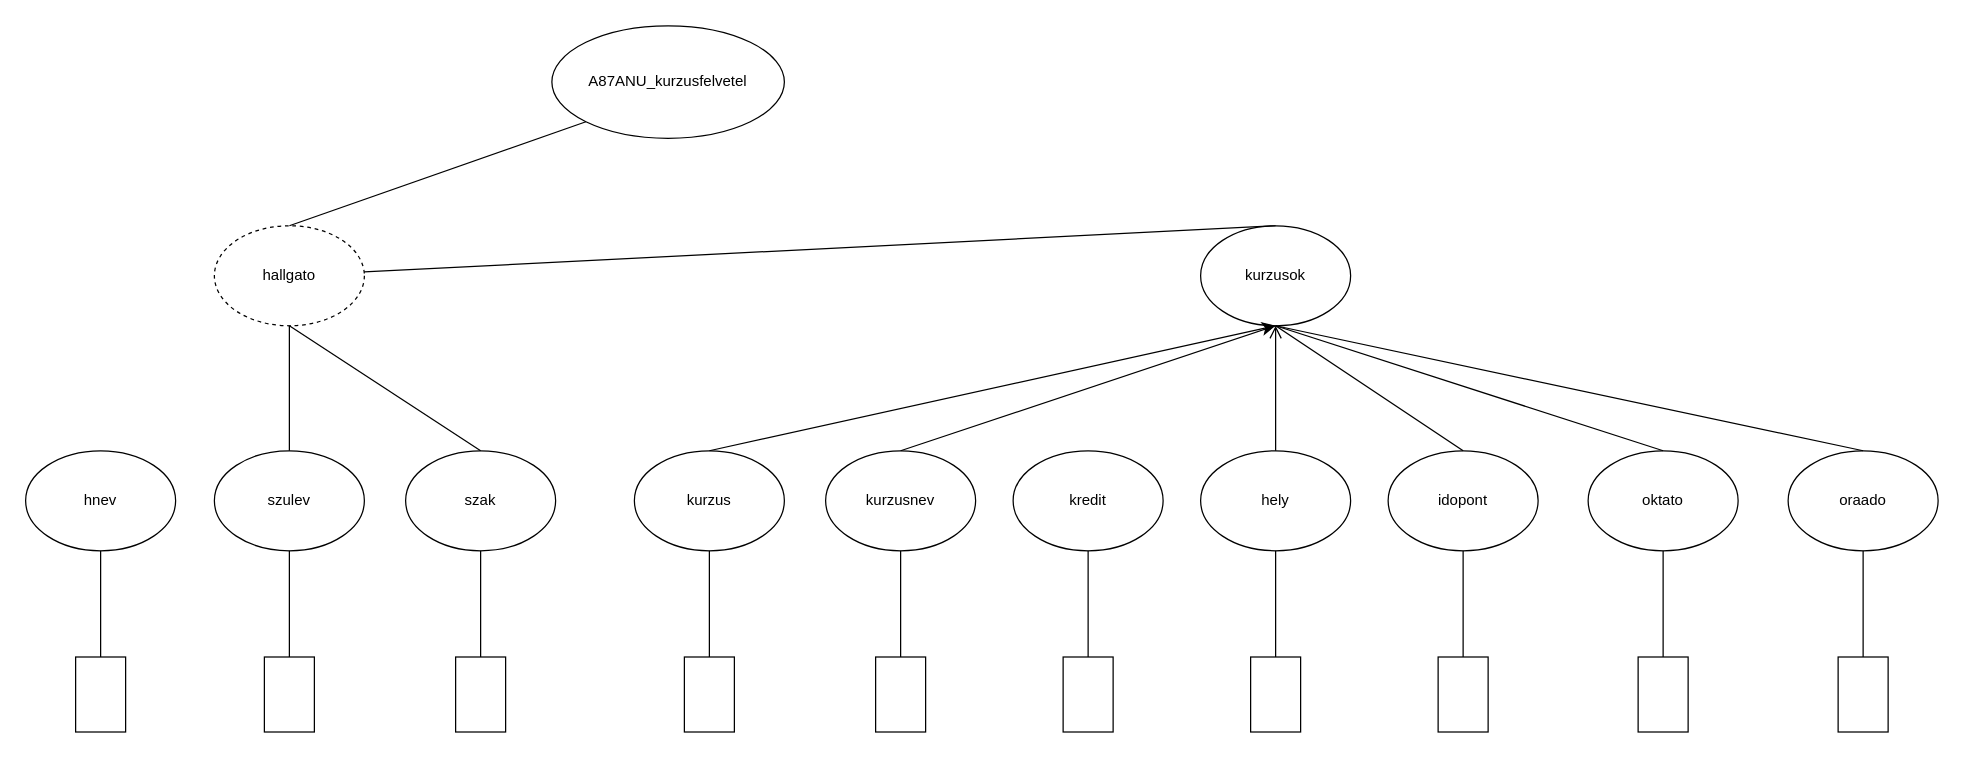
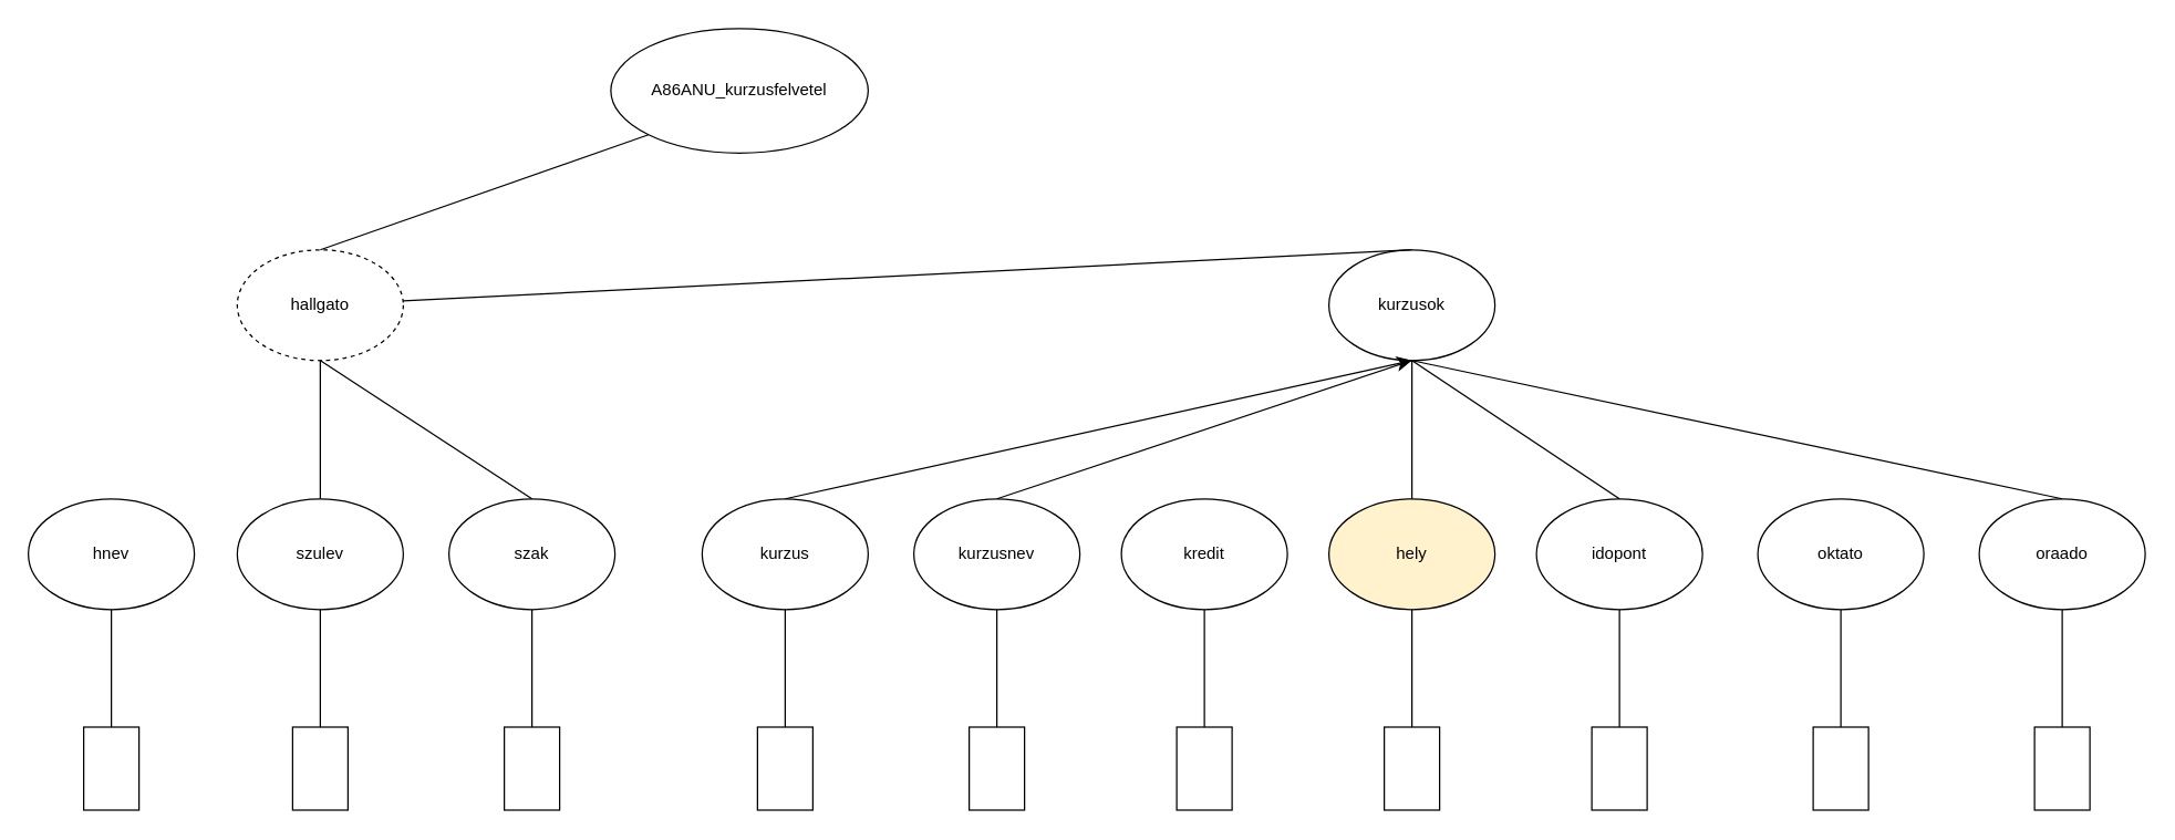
- <mxCell id="2" value="A87ANU_kurzusfelvetel" style="ellipse;whiteSpace=wrap;html=1;" vertex="1" parent="1"><mxGeometry x="441" y="20" width="186" height="90" as="geometry" /></mxCell>
+ <mxCell id="2" value="A86ANU_kurzusfelvetel" style="ellipse;whiteSpace=wrap;html=1;" vertex="1" parent="1"><mxGeometry x="441" y="20" width="186" height="90" as="geometry" /></mxCell>
- <mxCell id="41" value="" style="endArrow=open;html=1;rounded=0;fontSize=12;startSize=8;endSize=8;curved=1;entryX=0.5;entryY=1;entryDx=0;entryDy=0;exitX=0.5;exitY=0;exitDx=0;exitDy=0;" edge="1" parent="1" source="11" target="3"><mxGeometry width="50" height="50" relative="1" as="geometry"><mxPoint x="920" y="330" as="sourcePoint" /><mxPoint x="970" y="280" as="targetPoint" /></mxGeometry></mxCell>
+ <mxCell id="41" value="" style="endArrow=none;html=1;rounded=0;fontSize=12;startSize=8;endSize=8;curved=1;entryX=0.5;entryY=1;entryDx=0;entryDy=0;exitX=0.5;exitY=0;exitDx=0;exitDy=0;" edge="1" parent="1" source="11" target="3"><mxGeometry width="50" height="50" relative="1" as="geometry"><mxPoint x="920" y="330" as="sourcePoint" /><mxPoint x="970" y="280" as="targetPoint" /></mxGeometry></mxCell>
- <mxCell id="39" value="" style="endArrow=none;html=1;rounded=0;fontSize=12;startSize=8;endSize=8;curved=1;entryX=0.5;entryY=1;entryDx=0;entryDy=0;exitX=0.5;exitY=0;exitDx=0;exitDy=0;" edge="1" parent="1" source="12" target="3"><mxGeometry width="50" height="50" relative="1" as="geometry"><mxPoint x="920" y="330" as="sourcePoint" /><mxPoint x="970" y="280" as="targetPoint" /></mxGeometry></mxCell>
- <mxCell id="11" value="hely" style="ellipse;whiteSpace=wrap;html=1;" vertex="1" parent="1"><mxGeometry x="960" y="360" width="120" height="80" as="geometry" /></mxCell>
+ <mxCell id="11" value="hely" style="ellipse;whiteSpace=wrap;html=1;fillColor=#fff2cc;" vertex="1" parent="1"><mxGeometry x="960" y="360" width="120" height="80" as="geometry" /></mxCell>
